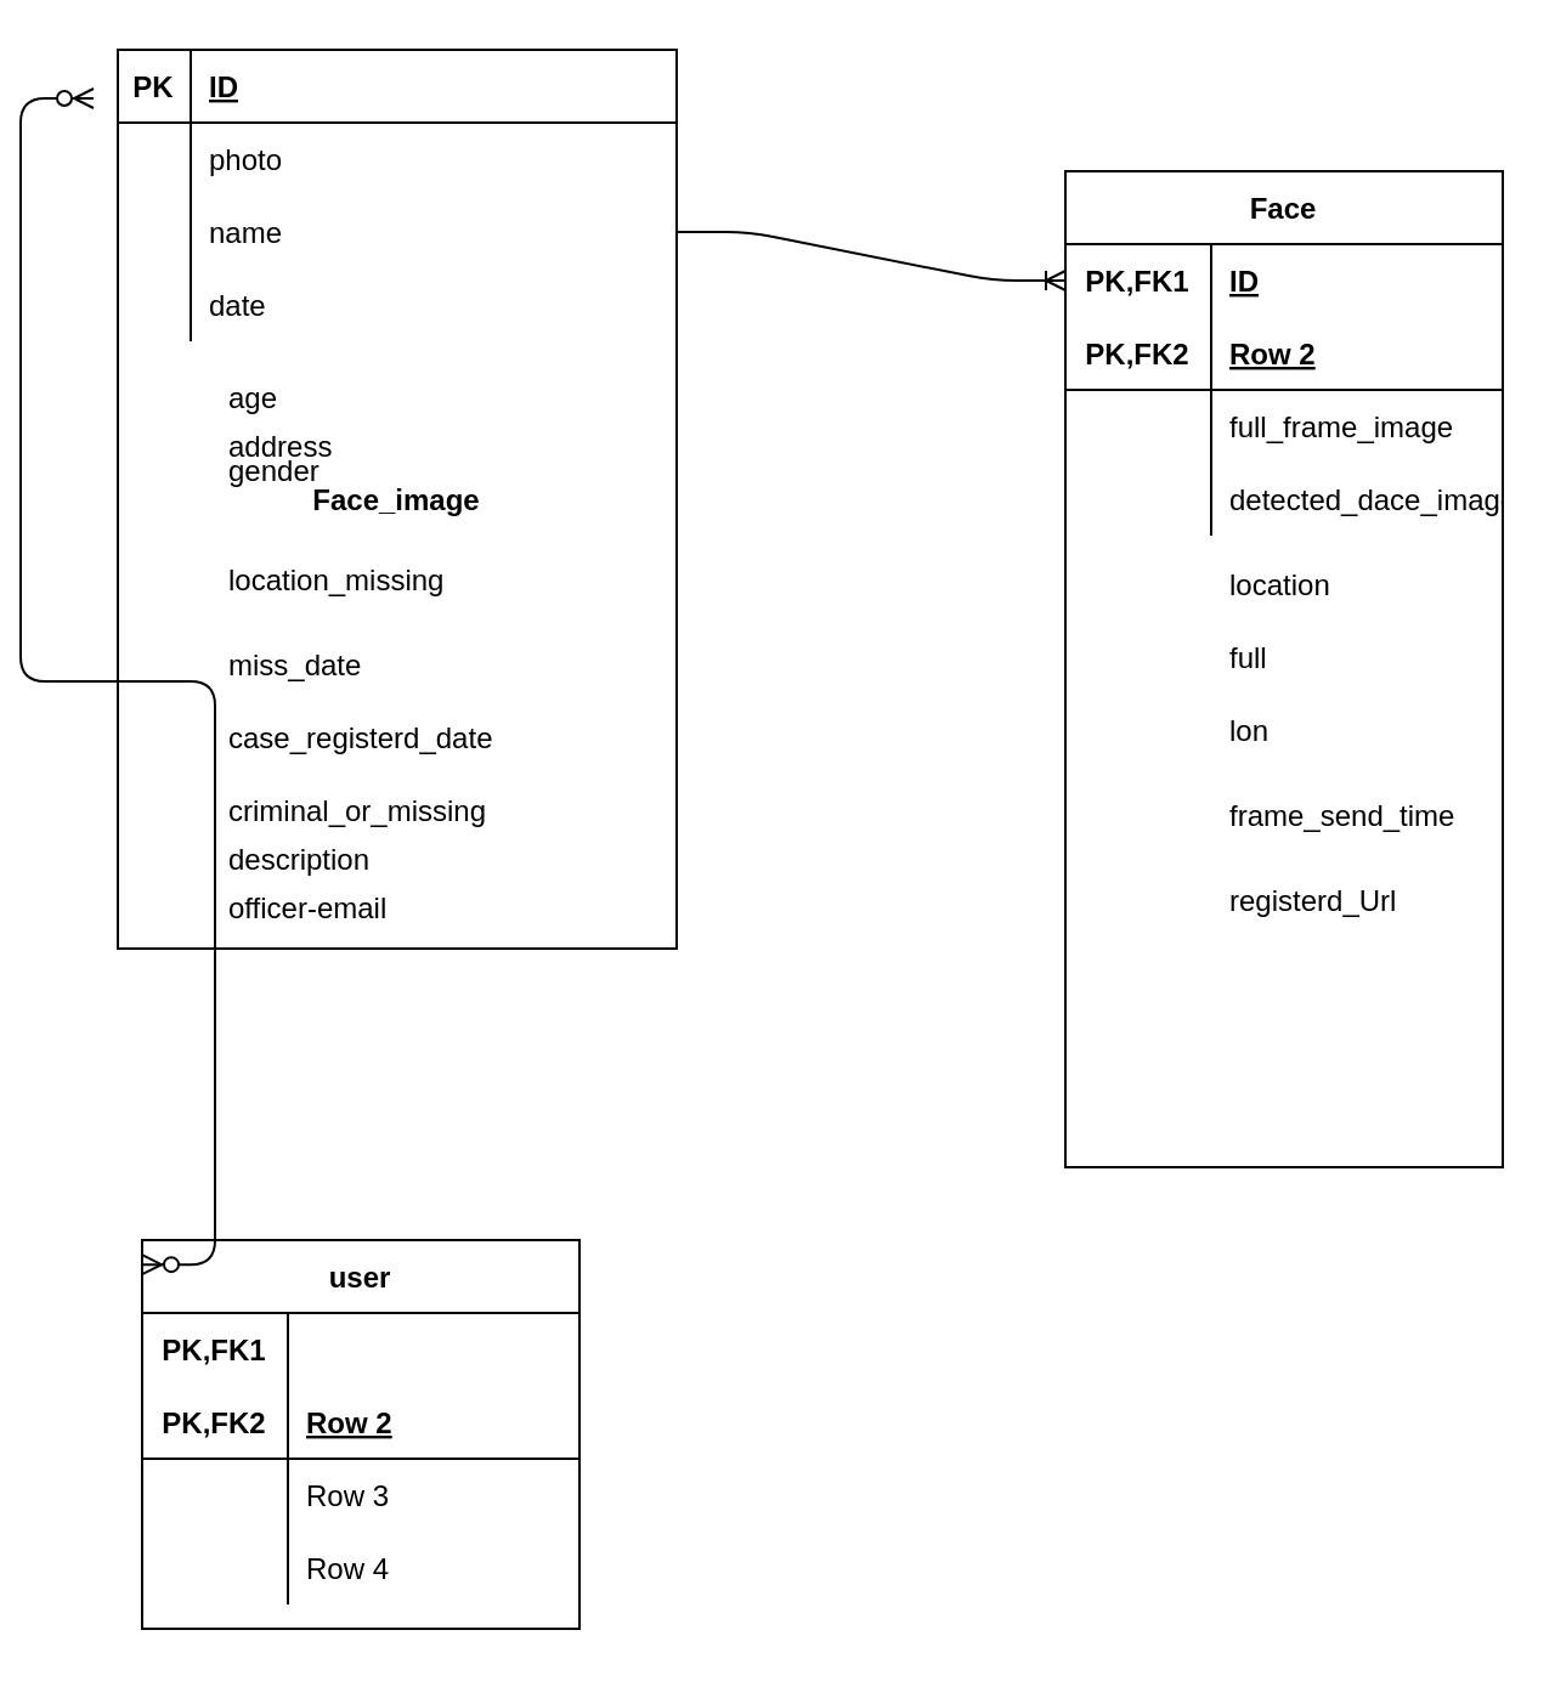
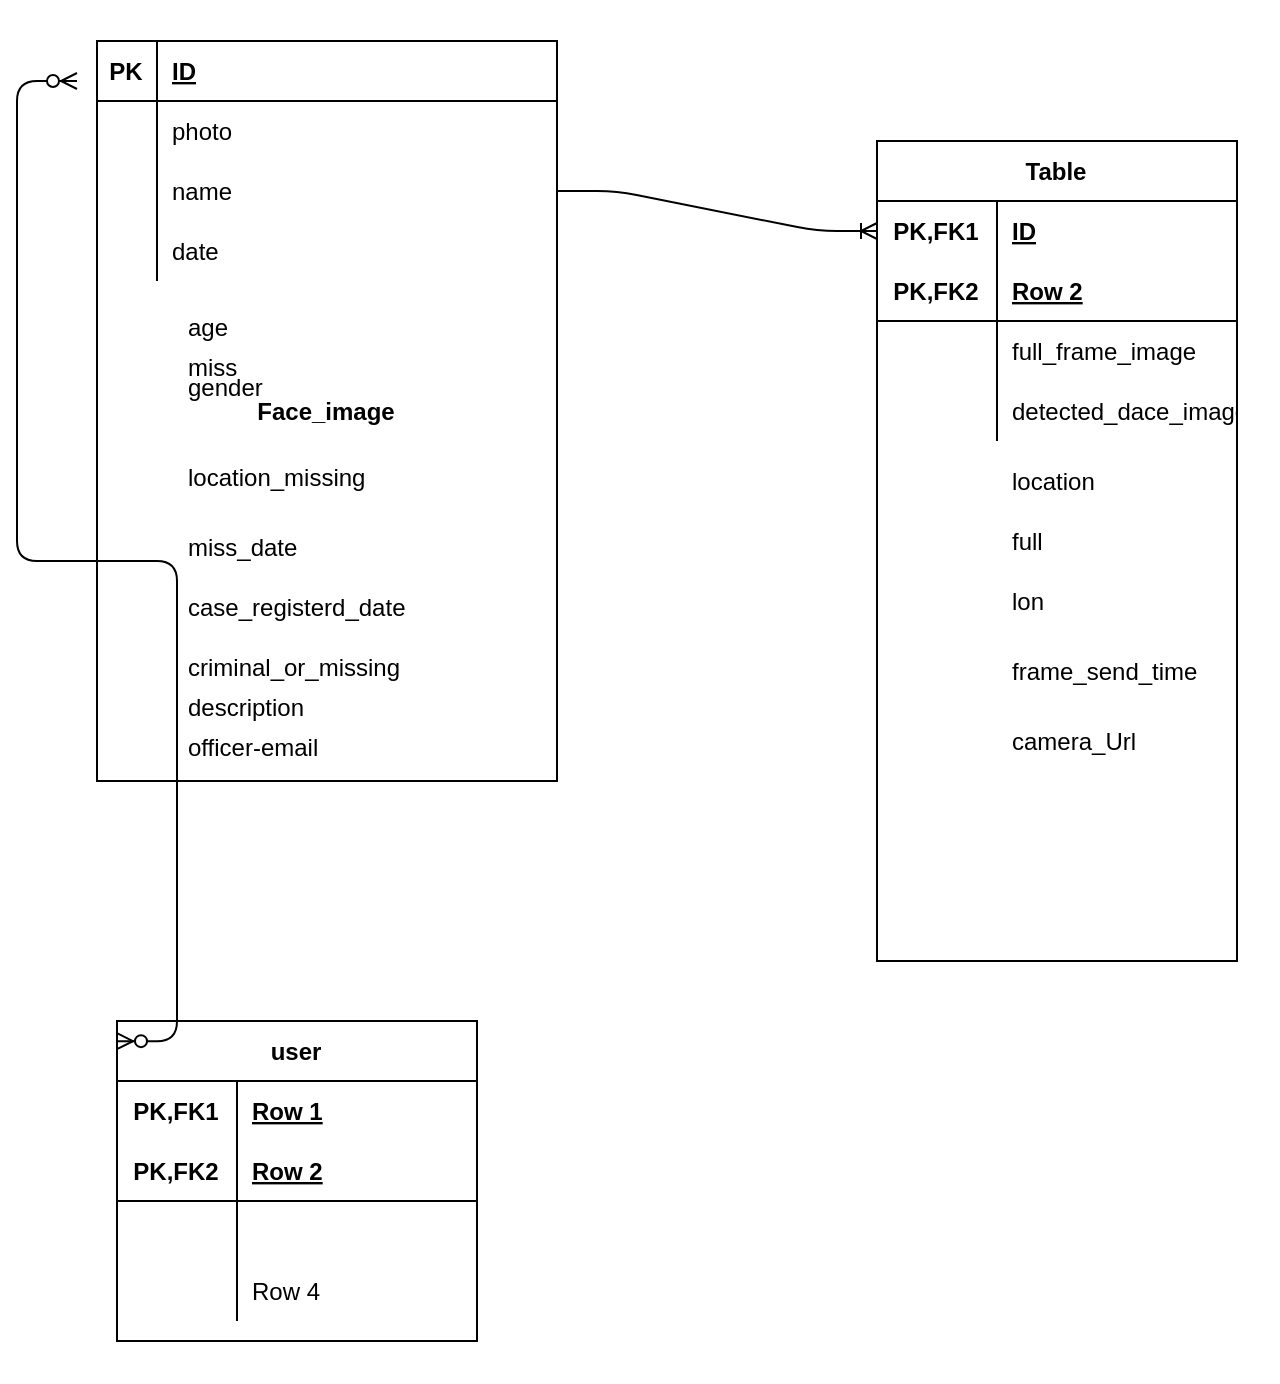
- <mxCell id="23" value="Face" style="shape=table;startSize=30;container=1;collapsible=1;childLayout=tableLayout;fixedRows=1;rowLines=0;fontStyle=1;align=center;resizeLast=1;" vertex="1" parent="1"><mxGeometry x="420" y="70" width="180" height="410" as="geometry" /></mxCell>
+ <mxCell id="23" value="Table" style="shape=table;startSize=30;container=1;collapsible=1;childLayout=tableLayout;fixedRows=1;rowLines=0;fontStyle=1;align=center;resizeLast=1;" vertex="1" parent="1"><mxGeometry x="420" y="70" width="180" height="410" as="geometry" /></mxCell>
- <mxCell id="21" value="address" style="text;strokeColor=none;fillColor=none;spacingLeft=4;spacingRight=4;overflow=hidden;rotatable=0;points=[[0,0.5],[1,0.5]];portConstraint=eastwest;fontSize=12;" vertex="1" parent="1"><mxGeometry x="70" y="170" width="150" height="20" as="geometry" /></mxCell>
+ <mxCell id="21" value="miss" style="text;strokeColor=none;fillColor=none;spacingLeft=4;spacingRight=4;overflow=hidden;rotatable=0;points=[[0,0.5],[1,0.5]];portConstraint=eastwest;fontSize=12;" vertex="1" parent="1"><mxGeometry x="70" y="170" width="150" height="20" as="geometry" /></mxCell>
- <mxCell id="52" value="registerd_Url" style="shape=partialRectangle;connectable=0;fillColor=none;top=0;left=0;bottom=0;right=0;align=left;spacingLeft=6;overflow=hidden;" vertex="1" parent="50"><mxGeometry x="60" width="120" height="40" as="geometry" /></mxCell>
+ <mxCell id="52" value="camera_Url" style="shape=partialRectangle;connectable=0;fillColor=none;top=0;left=0;bottom=0;right=0;align=left;spacingLeft=6;overflow=hidden;" vertex="1" parent="50"><mxGeometry x="60" width="120" height="40" as="geometry" /></mxCell>
+ <mxCell id="56" value="Row 1" style="shape=partialRectangle;connectable=0;fillColor=none;top=0;left=0;bottom=0;right=0;align=left;spacingLeft=6;fontStyle=5;overflow=hidden;" vertex="1" parent="54"><mxGeometry x="60" width="120" height="30" as="geometry" /></mxCell>
- <mxCell id="62" value="Row 3" style="shape=partialRectangle;connectable=0;fillColor=none;top=0;left=0;bottom=0;right=0;align=left;spacingLeft=6;overflow=hidden;" vertex="1" parent="60"><mxGeometry x="60" width="120" height="30" as="geometry" /></mxCell>
